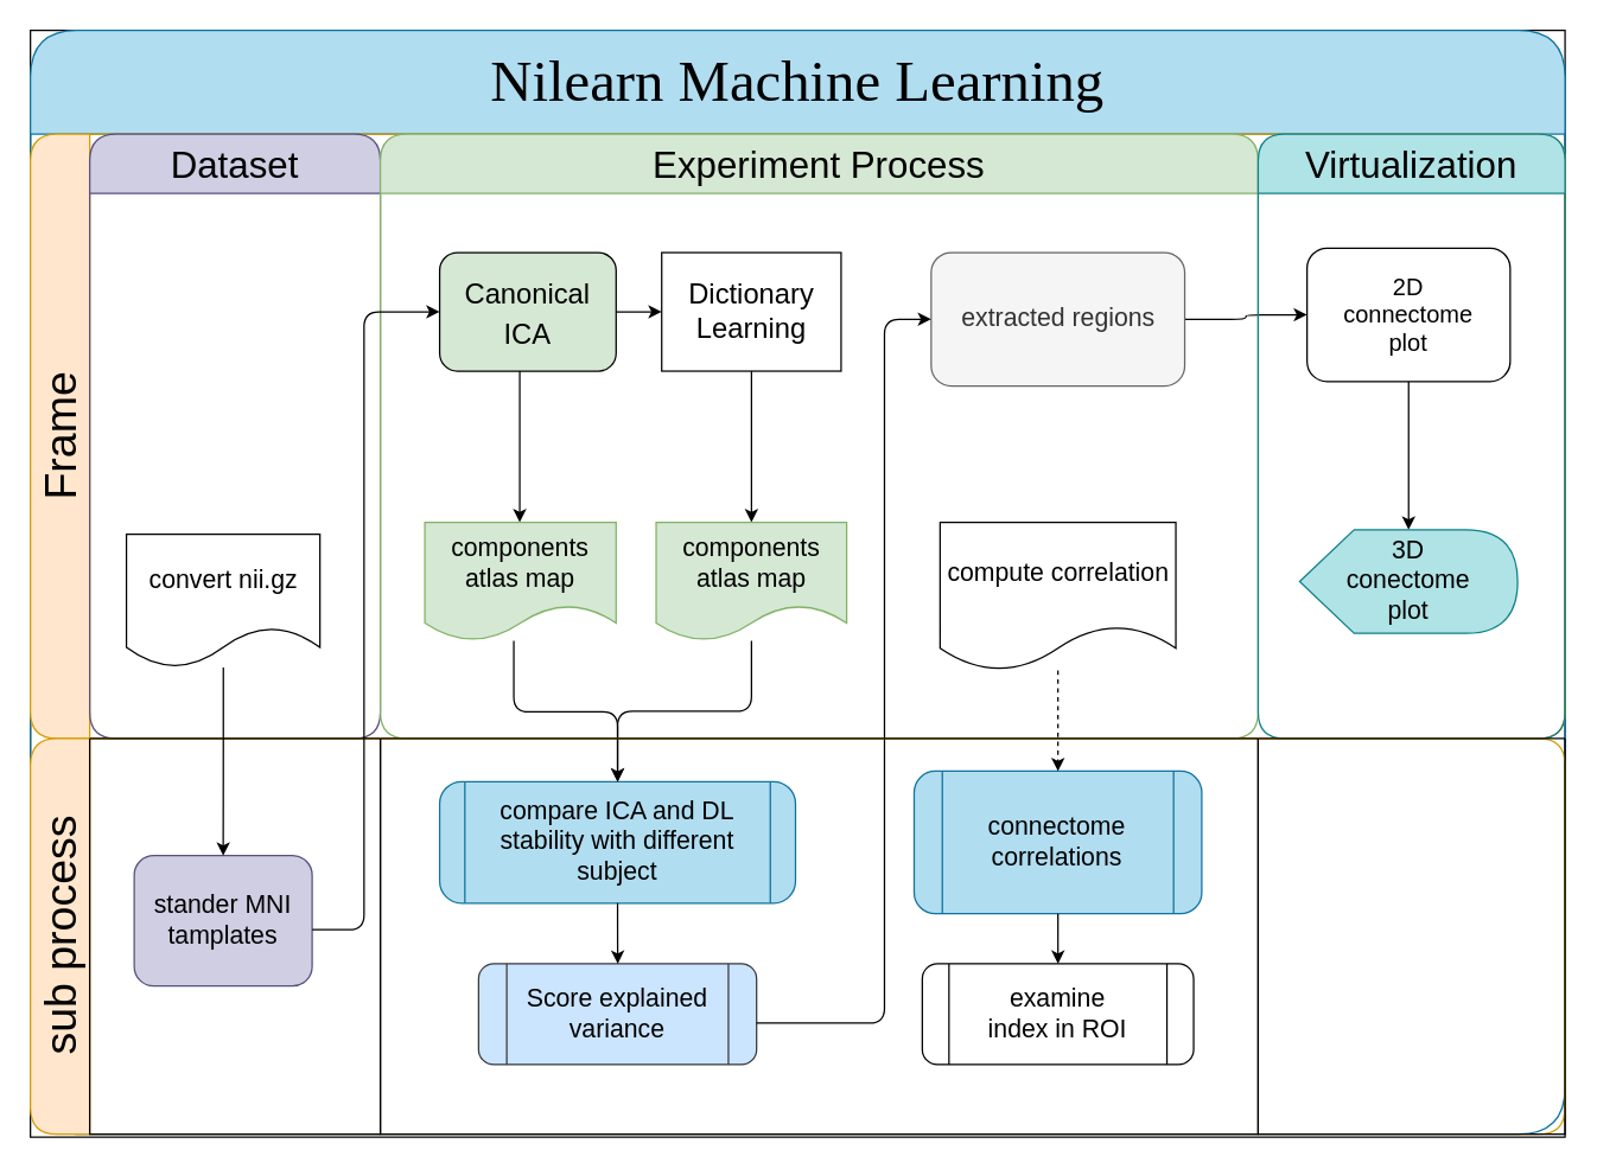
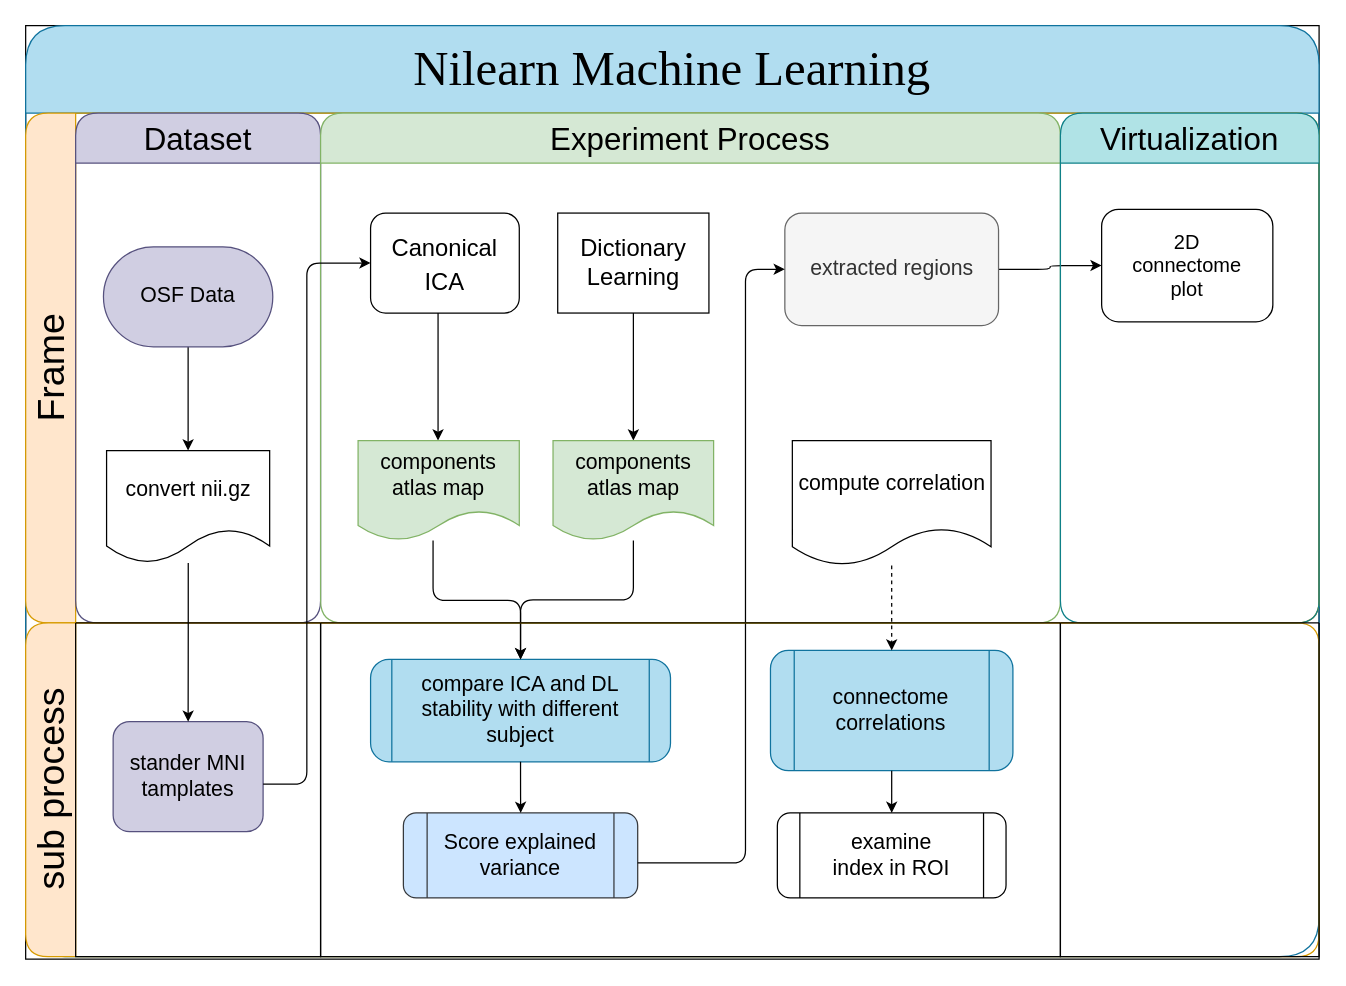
- <mxCell id="20" value="&lt;h2&gt;&lt;font style=&quot;font-size: 19px;&quot;&gt;&lt;a style=&quot;&quot; name=&quot;_Toc71123098&quot;&gt;&lt;span lang=&quot;EN-US&quot; style=&quot;font-weight: normal;&quot;&gt;Canonical ICA&lt;/span&gt;&lt;/a&gt;&lt;/font&gt;&lt;/h2&gt;" style="rounded=1;whiteSpace=wrap;html=1;shadow=0;swimlaneLine=1;labelBackgroundColor=none;fontSize=15;fontStyle=0;fontFamily=Helvetica;verticalAlign=middle;horizontal=1;fillColor=#d5e8d4;" parent="9" vertex="1"><mxGeometry x="40" y="80" width="119" height="80" as="geometry" /></mxCell>
+ <mxCell id="20" value="&lt;h2&gt;&lt;font style=&quot;font-size: 19px;&quot;&gt;&lt;a style=&quot;&quot; name=&quot;_Toc71123098&quot;&gt;&lt;span lang=&quot;EN-US&quot; style=&quot;font-weight: normal;&quot;&gt;Canonical ICA&lt;/span&gt;&lt;/a&gt;&lt;/font&gt;&lt;/h2&gt;" style="rounded=1;whiteSpace=wrap;html=1;shadow=0;swimlaneLine=1;labelBackgroundColor=none;fontSize=15;fontStyle=0;fontFamily=Helvetica;verticalAlign=middle;horizontal=1;" parent="9" vertex="1"><mxGeometry x="40" y="80" width="119" height="80" as="geometry" /></mxCell>
- <mxCell id="10" value="" style="edgeStyle=orthogonalEdgeStyle;rounded=1;orthogonalLoop=1;jettySize=auto;html=1;shadow=0;swimlaneLine=1;labelBackgroundColor=none;fontColor=default;" parent="9" source="20" target="21" edge="1"><mxGeometry relative="1" as="geometry" /></mxCell>
+ <mxCell id="7" value="OSF Data" style="rounded=1;whiteSpace=wrap;html=1;arcSize=50;shadow=0;swimlaneLine=1;labelBackgroundColor=none;fillColor=#d0cee2;strokeColor=#56517e;fontSize=17;" parent="5" vertex="1"><mxGeometry x="22.25" y="107" width="135.5" height="80" as="geometry" /></mxCell>
- <mxCell id="31" value="" style="edgeStyle=orthogonalEdgeStyle;rounded=1;orthogonalLoop=1;jettySize=auto;html=1;shadow=0;swimlaneLine=1;labelBackgroundColor=none;fontColor=default;" parent="30" source="32" target="33" edge="1"><mxGeometry relative="1" as="geometry" /></mxCell>
+ <mxCell id="6" value="" style="edgeStyle=orthogonalEdgeStyle;rounded=1;orthogonalLoop=1;jettySize=auto;html=1;shadow=0;swimlaneLine=1;labelBackgroundColor=none;fontColor=default;" parent="5" source="7" target="8" edge="1"><mxGeometry relative="1" as="geometry" /></mxCell>
- <mxCell id="33" value="&lt;div&gt;&lt;font style=&quot;font-size: 17px;&quot;&gt;3D&lt;/font&gt;&lt;/div&gt;&lt;div&gt;&lt;font style=&quot;font-size: 17px;&quot;&gt;conectome&lt;/font&gt;&lt;/div&gt;&lt;div&gt;&lt;font style=&quot;font-size: 17px;&quot;&gt;plot&lt;/font&gt;&lt;br&gt;&lt;/div&gt;" style="shape=display;whiteSpace=wrap;html=1;shadow=0;swimlaneLine=1;labelBackgroundColor=none;rounded=1;fillColor=#b0e3e6;strokeColor=#0e8088;fontSize=16;" parent="30" vertex="1"><mxGeometry x="28" y="267" width="147" height="70" as="geometry" /></mxCell>
